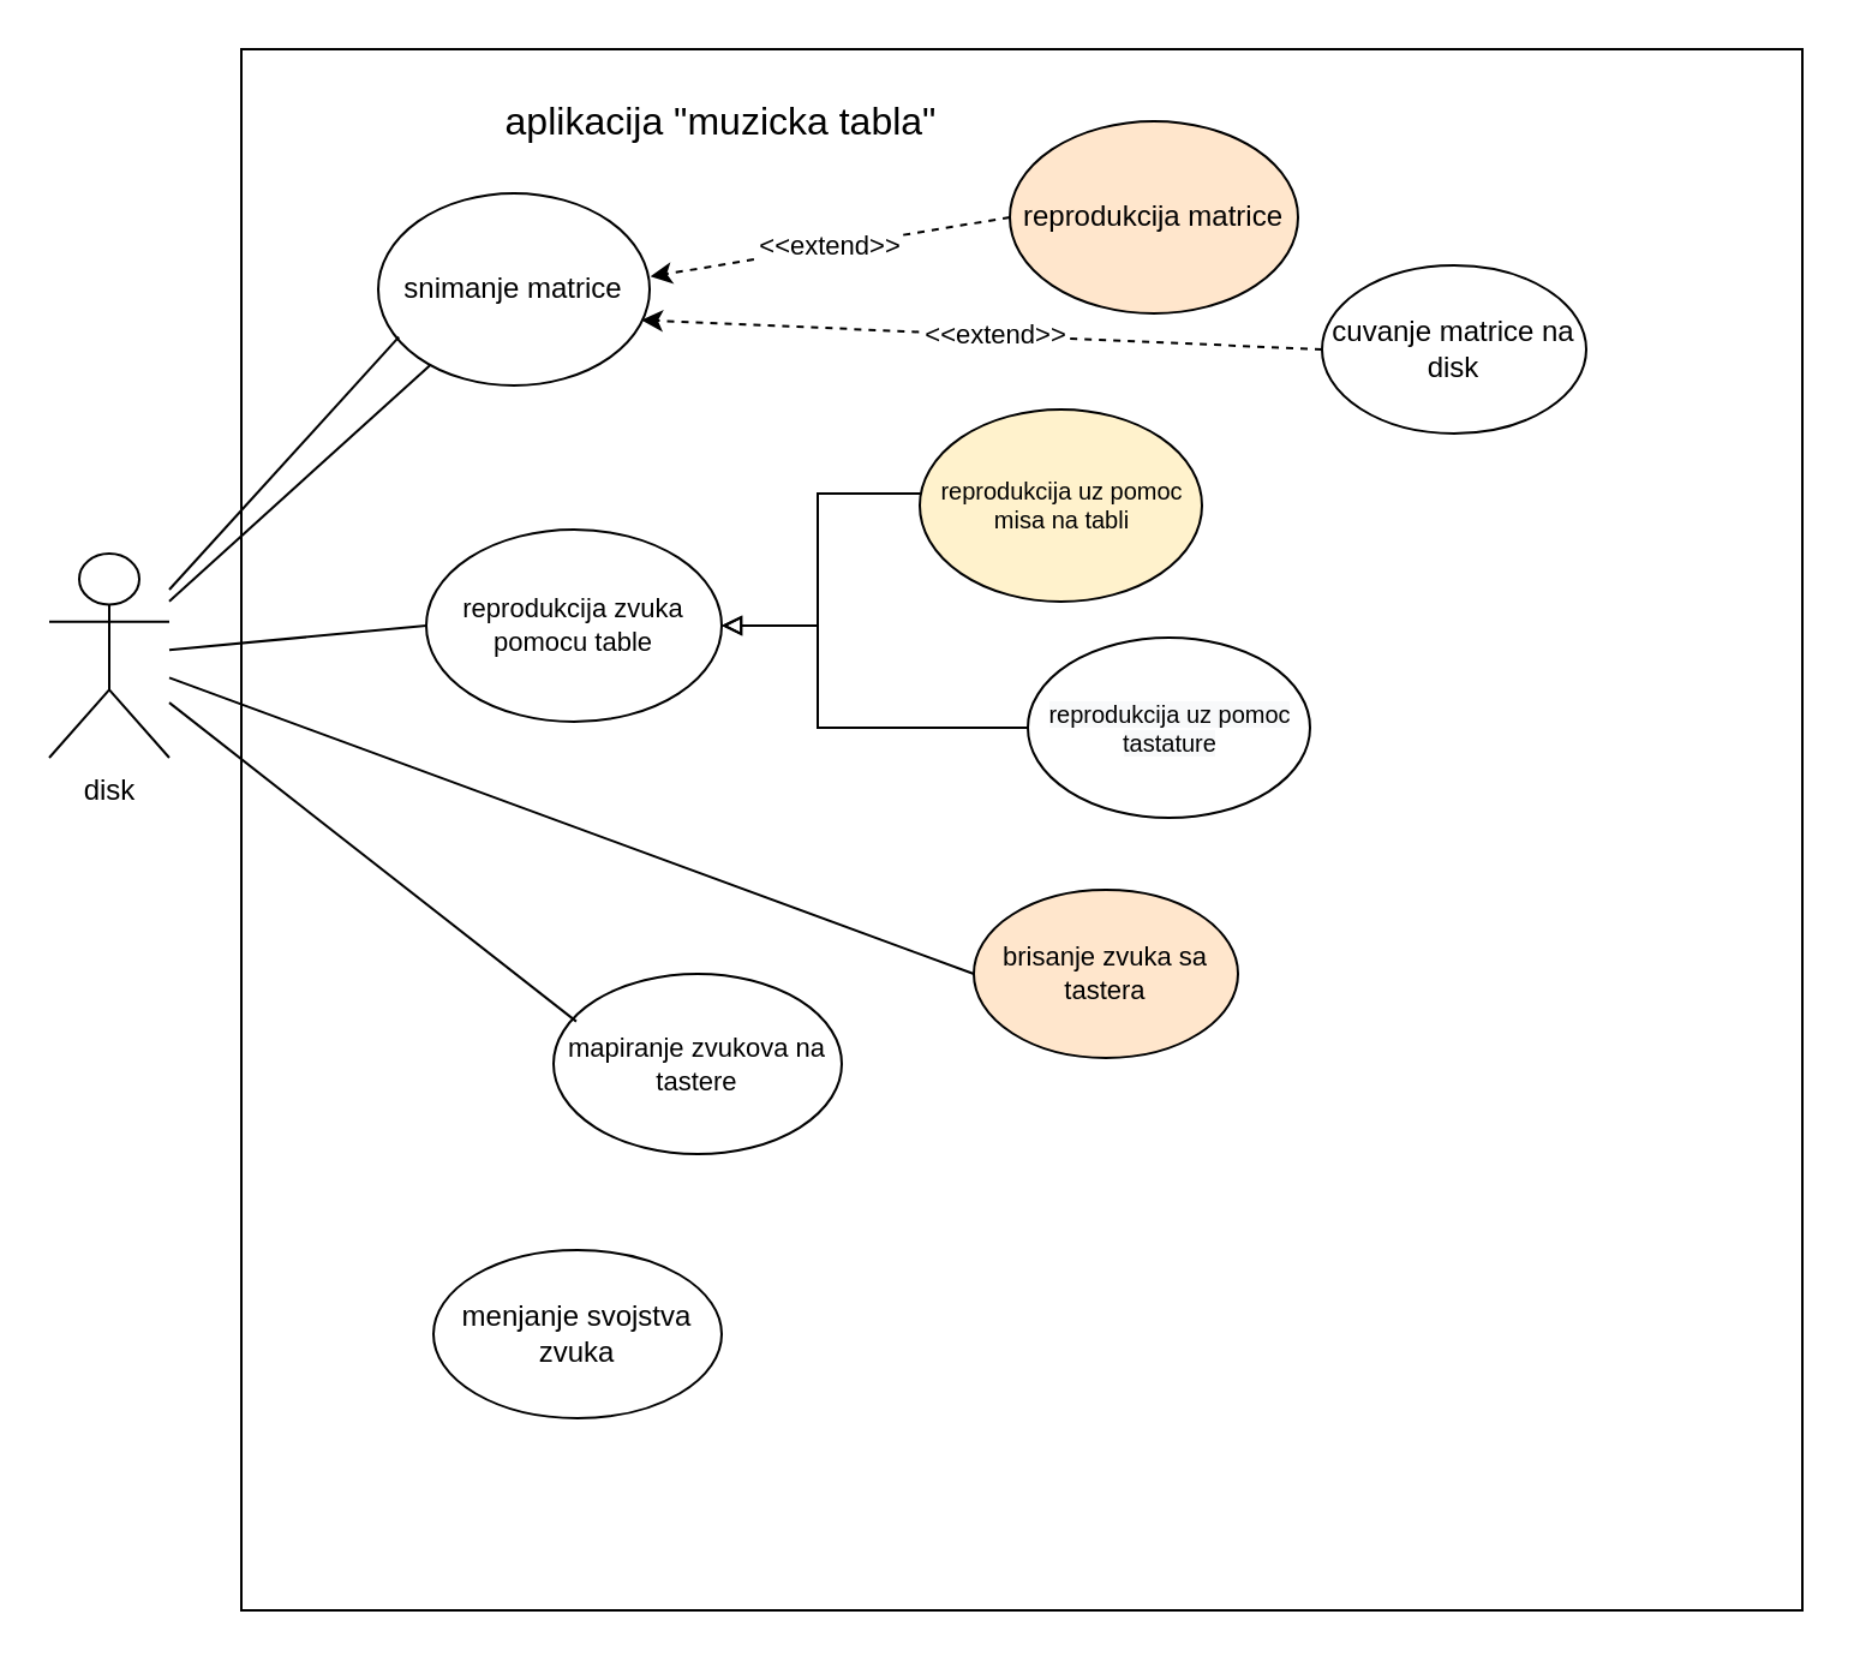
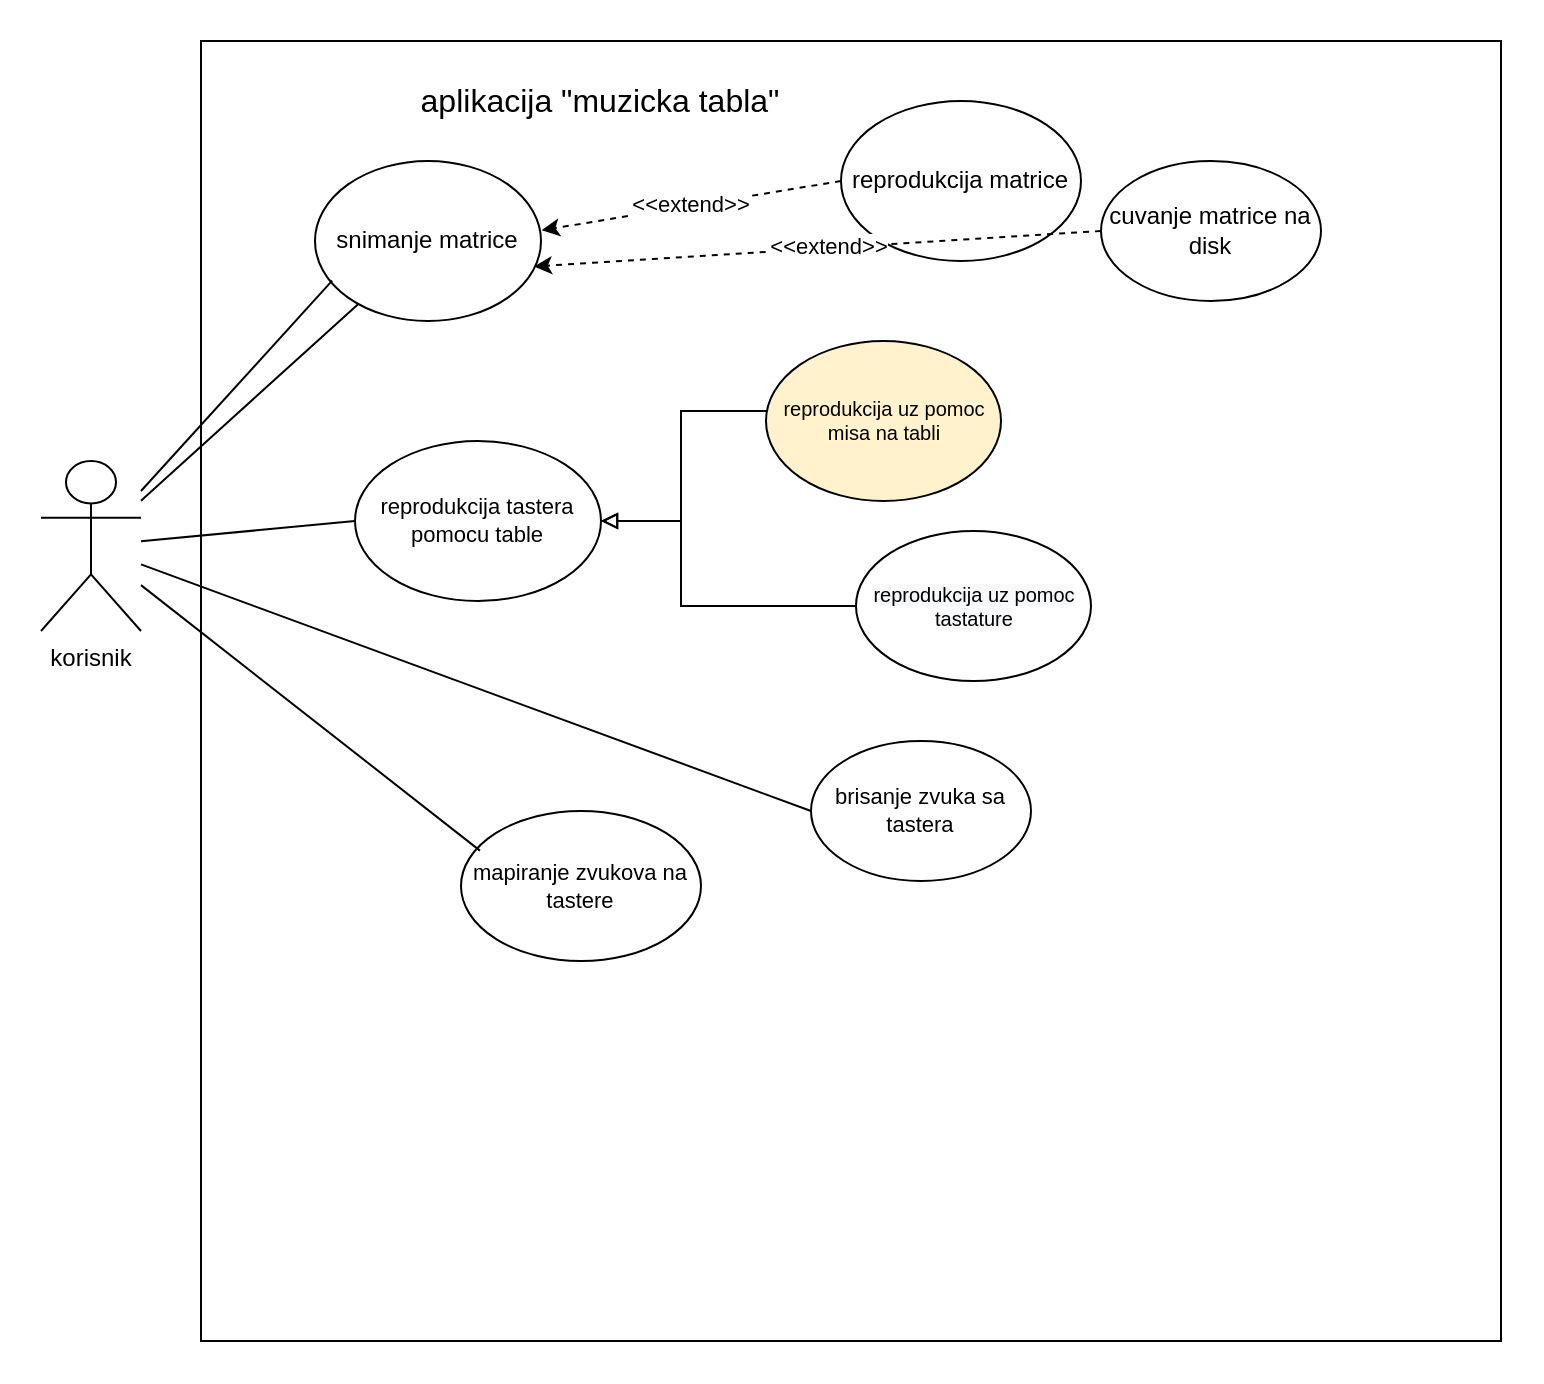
- <mxCell id="19" value="reprodukcija matrice" style="ellipse;whiteSpace=wrap;html=1;fillColor=#ffe6cc;" vertex="1" parent="1"><mxGeometry x="420" y="50" width="120" height="80" as="geometry" /></mxCell>
+ <mxCell id="19" value="reprodukcija matrice" style="ellipse;whiteSpace=wrap;html=1;" vertex="1" parent="1"><mxGeometry x="420" y="50" width="120" height="80" as="geometry" /></mxCell>
- <mxCell id="20" value="cuvanje matrice na disk" style="ellipse;whiteSpace=wrap;html=1;" vertex="1" parent="1"><mxGeometry x="550" y="110" width="110" height="70" as="geometry" /></mxCell>
+ <mxCell id="20" value="cuvanje matrice na disk" style="ellipse;whiteSpace=wrap;html=1;" vertex="1" parent="1"><mxGeometry x="550" y="80" width="110" height="70" as="geometry" /></mxCell>
- <mxCell id="8" value="reprodukcija zvuka pomocu table" style="ellipse;whiteSpace=wrap;html=1;fontSize=11;" parent="1" vertex="1"><mxGeometry x="177" y="220" width="123" height="80" as="geometry" /></mxCell>
+ <mxCell id="8" value="reprodukcija tastera pomocu table" style="ellipse;whiteSpace=wrap;html=1;fontSize=11;" parent="1" vertex="1"><mxGeometry x="177" y="220" width="123" height="80" as="geometry" /></mxCell>
- <mxCell id="2" value="disk&lt;br&gt;" style="shape=umlActor;verticalLabelPosition=bottom;verticalAlign=top;html=1;outlineConnect=0;" parent="1" vertex="1"><mxGeometry x="20" y="230" width="50" height="85" as="geometry" /></mxCell>
+ <mxCell id="2" value="korisnik&lt;br&gt;" style="shape=umlActor;verticalLabelPosition=bottom;verticalAlign=top;html=1;outlineConnect=0;" parent="1" vertex="1"><mxGeometry x="20" y="230" width="50" height="85" as="geometry" /></mxCell>
- <mxCell id="15" value="brisanje zvuka sa tastera" style="ellipse;whiteSpace=wrap;html=1;fontSize=11;fillColor=#ffe6cc;" parent="1" vertex="1"><mxGeometry x="405" y="370" width="110" height="70" as="geometry" /></mxCell>
+ <mxCell id="15" value="brisanje zvuka sa tastera" style="ellipse;whiteSpace=wrap;html=1;fontSize=11;" parent="1" vertex="1"><mxGeometry x="405" y="370" width="110" height="70" as="geometry" /></mxCell>
- <mxCell id="5" value="menjanje svojstva zvuka" style="ellipse;whiteSpace=wrap;html=1;fontSize=12;" parent="1" vertex="1"><mxGeometry x="180" y="520" width="120" height="70" as="geometry" /></mxCell>
